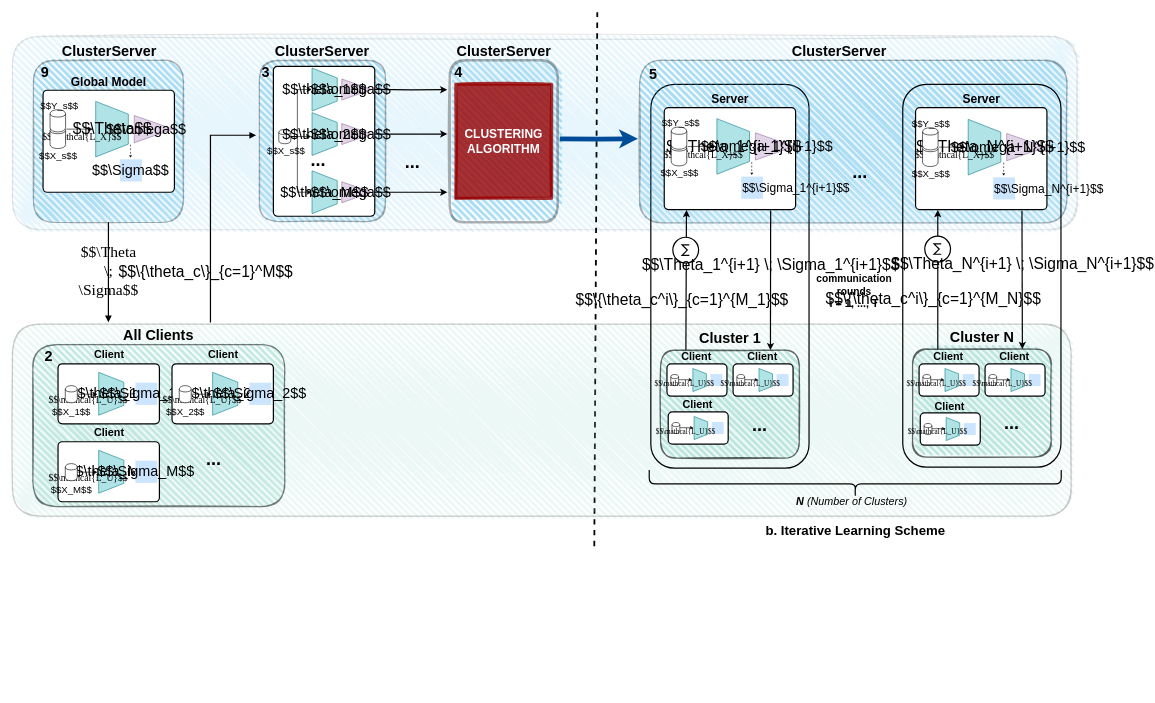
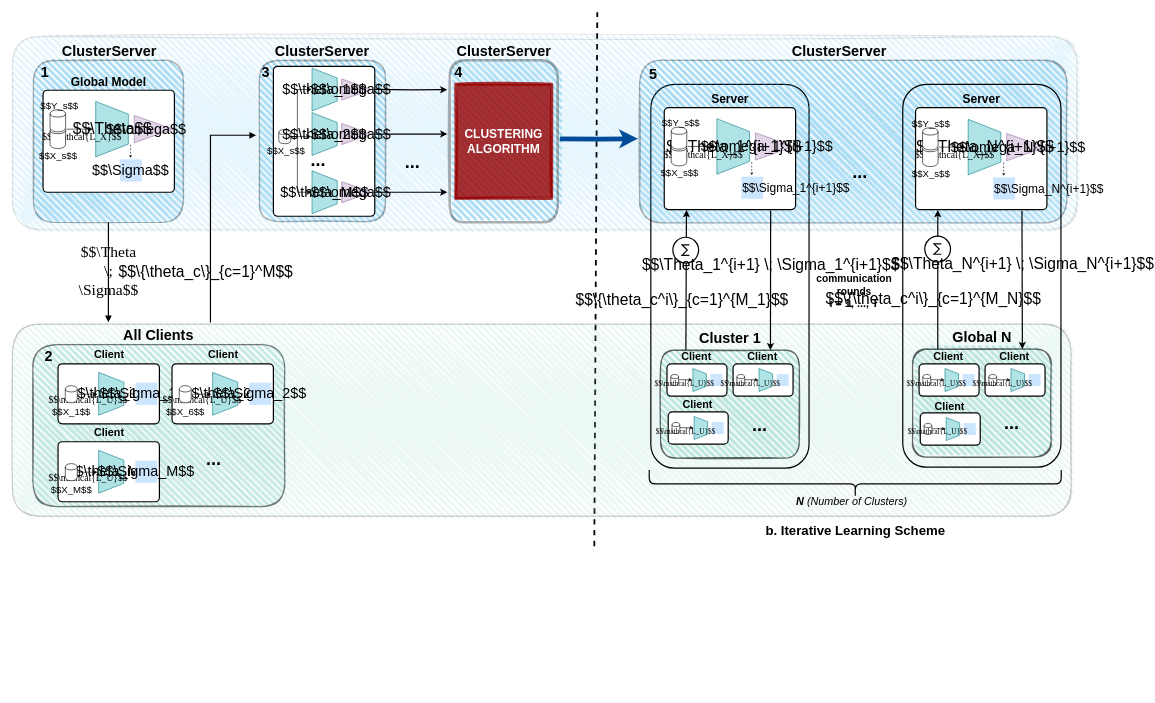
- <mxCell id="243" value="9" style="text;strokeColor=none;fillColor=none;html=1;fontSize=24;fontStyle=1;verticalAlign=middle;align=center;" parent="1" vertex="1"><mxGeometry x="64" y="100" width="20" height="40" as="geometry" /></mxCell>
+ <mxCell id="243" value="1" style="text;strokeColor=none;fillColor=none;html=1;fontSize=24;fontStyle=1;verticalAlign=middle;align=center;" parent="1" vertex="1"><mxGeometry x="64" y="100" width="20" height="40" as="geometry" /></mxCell>
- <mxCell id="88" value="Cluster N" style="text;strokeColor=none;fillColor=none;html=1;fontSize=24;fontStyle=1;verticalAlign=middle;align=center;" parent="1" vertex="1"><mxGeometry x="1558.977" y="541.5" width="154.286" height="40" as="geometry" /></mxCell>
+ <mxCell id="88" value="Global N" style="text;strokeColor=none;fillColor=none;html=1;fontSize=24;fontStyle=1;verticalAlign=middle;align=center;" parent="1" vertex="1"><mxGeometry x="1558.977" y="541.5" width="154.286" height="40" as="geometry" /></mxCell>
- <mxCell id="128" value="&lt;font style=&quot;font-size: 16px;&quot;&gt;$$X_2$$&lt;/font&gt;" style="text;html=1;align=center;verticalAlign=middle;whiteSpace=wrap;rounded=0;" parent="126" vertex="1"><mxGeometry x="-0.5" y="50" width="20.5" height="30" as="geometry" /></mxCell>
+ <mxCell id="128" value="&lt;font style=&quot;font-size: 16px;&quot;&gt;$$X_6$$&lt;/font&gt;" style="text;html=1;align=center;verticalAlign=middle;whiteSpace=wrap;rounded=0;" parent="126" vertex="1"><mxGeometry x="-0.5" y="50" width="20.5" height="30" as="geometry" /></mxCell>
